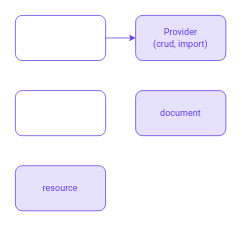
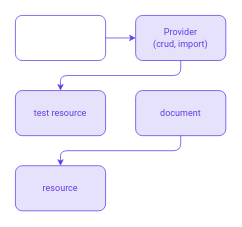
+ <mxCell id="5" style="edgeStyle=orthogonalEdgeStyle;rounded=1;orthogonalLoop=1;jettySize=auto;html=1;strokeColor=#623CE4;fillColor=none;fontColor=#623CE4;entryX=0.5;entryY=0;entryDx=0;entryDy=0;" edge="1" parent="1" source="6" target="8"><mxGeometry relative="1" as="geometry"><mxPoint x="210" y="110" as="targetPoint" /><Array as="points"><mxPoint x="240" y="100" /><mxPoint x="80" y="100" /></Array></mxGeometry></mxCell>
+ <mxCell id="8" value="test resource" style="rounded=1;whiteSpace=wrap;html=1;strokeColor=none;fillColor=#623CE4;opacity=15;fontFamily=Roboto;fontColor=#623CE4;" vertex="1" parent="1"><mxGeometry x="20" y="120" width="120" height="60" as="geometry" /></mxCell>
+ <mxCell id="10" style="edgeStyle=orthogonalEdgeStyle;rounded=1;orthogonalLoop=1;jettySize=auto;html=1;strokeColor=#623CE4;fillColor=none;fontColor=#623CE4;" edge="1" parent="1" source="11" target="13"><mxGeometry relative="1" as="geometry"><Array as="points"><mxPoint x="240" y="200" /><mxPoint x="80" y="200" /></Array></mxGeometry></mxCell>
